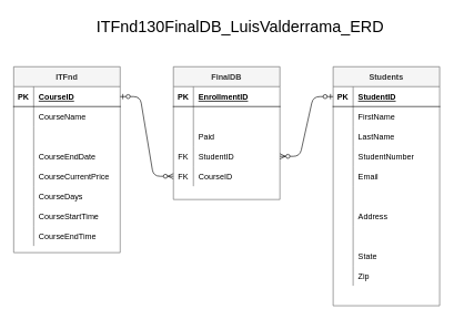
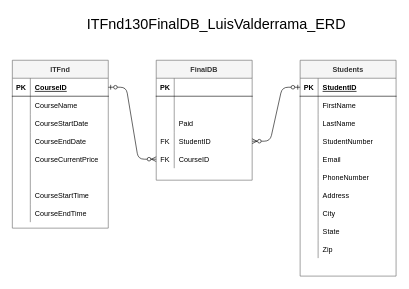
- <mxCell id="63" value="EnrollmentID" style="shape=partialRectangle;connectable=0;fillColor=none;top=0;left=0;bottom=0;right=0;align=left;spacingLeft=6;fontStyle=5;overflow=hidden;" parent="61" vertex="1"><mxGeometry x="30" width="130" height="30" as="geometry" /></mxCell>
+ <mxCell id="11" value="CourseStartDate" style="shape=partialRectangle;connectable=0;fillColor=none;top=0;left=0;bottom=0;right=0;align=left;spacingLeft=6;overflow=hidden;" parent="9" vertex="1"><mxGeometry x="30" width="130" height="30" as="geometry" /></mxCell>
- <mxCell id="20" value="CourseDays" style="shape=partialRectangle;connectable=0;fillColor=none;top=0;left=0;bottom=0;right=0;align=left;spacingLeft=6;overflow=hidden;" parent="18" vertex="1"><mxGeometry x="30" width="130" height="30" as="geometry" /></mxCell>
+ <mxCell id="45" value="PhoneNumber" style="shape=partialRectangle;connectable=0;fillColor=none;top=0;left=0;bottom=0;right=0;align=left;spacingLeft=6;overflow=hidden;" parent="43" vertex="1"><mxGeometry x="30" width="130" height="30" as="geometry" /></mxCell>
+ <mxCell id="51" value="City" style="shape=partialRectangle;connectable=0;fillColor=none;top=0;left=0;bottom=0;right=0;align=left;spacingLeft=6;overflow=hidden;" parent="49" vertex="1"><mxGeometry x="30" width="130" height="30" as="geometry" /></mxCell>
